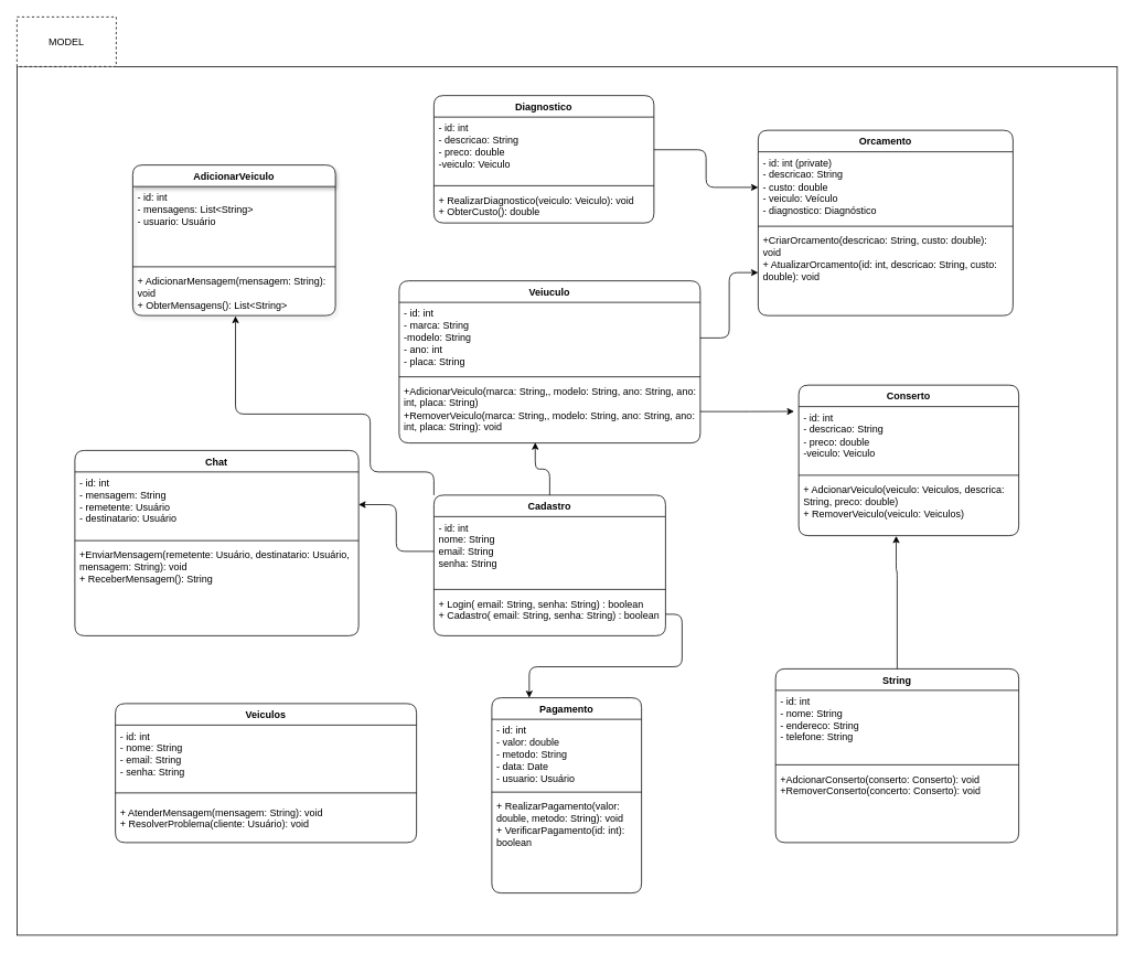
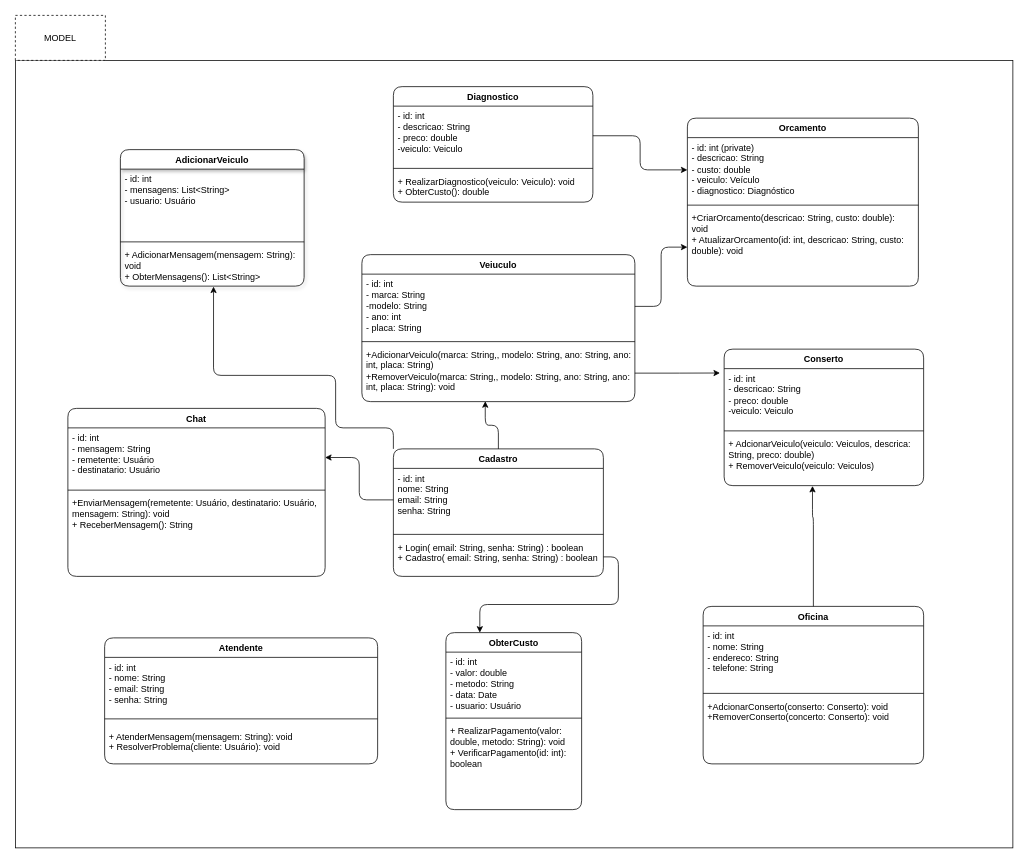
- <mxCell id="39" value="String" style="swimlane;fontStyle=1;align=center;verticalAlign=top;childLayout=stackLayout;horizontal=1;startSize=26;horizontalStack=0;resizeParent=1;resizeParentMax=0;resizeLast=0;collapsible=1;marginBottom=0;whiteSpace=wrap;html=1;rounded=1;" vertex="1" parent="1"><mxGeometry x="937" y="808" width="294" height="210" as="geometry" /></mxCell>
+ <mxCell id="39" value="Oficina" style="swimlane;fontStyle=1;align=center;verticalAlign=top;childLayout=stackLayout;horizontal=1;startSize=26;horizontalStack=0;resizeParent=1;resizeParentMax=0;resizeLast=0;collapsible=1;marginBottom=0;whiteSpace=wrap;html=1;rounded=1;" vertex="1" parent="1"><mxGeometry x="937" y="808" width="294" height="210" as="geometry" /></mxCell>
- <mxCell id="35" value="Pagamento" style="swimlane;fontStyle=1;align=center;verticalAlign=top;childLayout=stackLayout;horizontal=1;startSize=26;horizontalStack=0;resizeParent=1;resizeParentMax=0;resizeLast=0;collapsible=1;marginBottom=0;whiteSpace=wrap;html=1;rounded=1;" vertex="1" parent="1"><mxGeometry x="594" y="843" width="181" height="236" as="geometry" /></mxCell>
+ <mxCell id="35" value="ObterCusto" style="swimlane;fontStyle=1;align=center;verticalAlign=top;childLayout=stackLayout;horizontal=1;startSize=26;horizontalStack=0;resizeParent=1;resizeParentMax=0;resizeLast=0;collapsible=1;marginBottom=0;whiteSpace=wrap;html=1;rounded=1;" vertex="1" parent="1"><mxGeometry x="594" y="843" width="181" height="236" as="geometry" /></mxCell>
- <mxCell id="23" value="Veiculos" style="swimlane;fontStyle=1;align=center;verticalAlign=top;childLayout=stackLayout;horizontal=1;startSize=26;horizontalStack=0;resizeParent=1;resizeParentMax=0;resizeLast=0;collapsible=1;marginBottom=0;whiteSpace=wrap;html=1;rounded=1;" vertex="1" parent="1"><mxGeometry x="139" y="850" width="364" height="168" as="geometry" /></mxCell>
+ <mxCell id="23" value="Atendente" style="swimlane;fontStyle=1;align=center;verticalAlign=top;childLayout=stackLayout;horizontal=1;startSize=26;horizontalStack=0;resizeParent=1;resizeParentMax=0;resizeLast=0;collapsible=1;marginBottom=0;whiteSpace=wrap;html=1;rounded=1;" vertex="1" parent="1"><mxGeometry x="139" y="850" width="364" height="168" as="geometry" /></mxCell>
